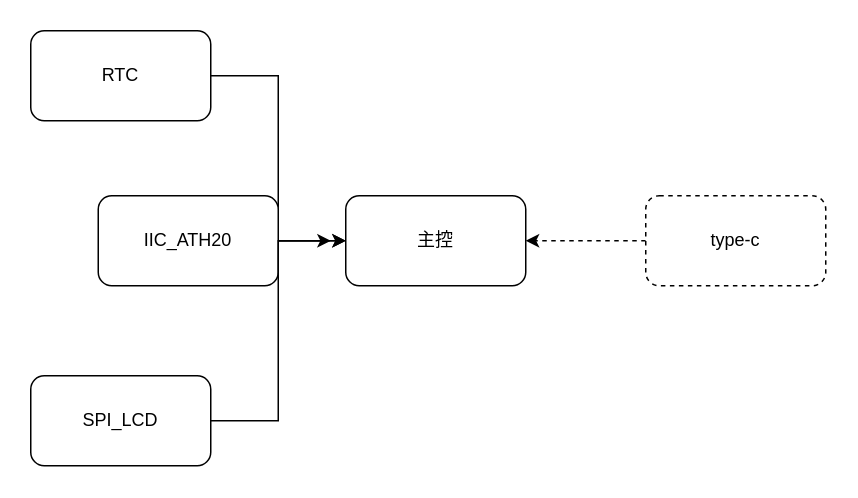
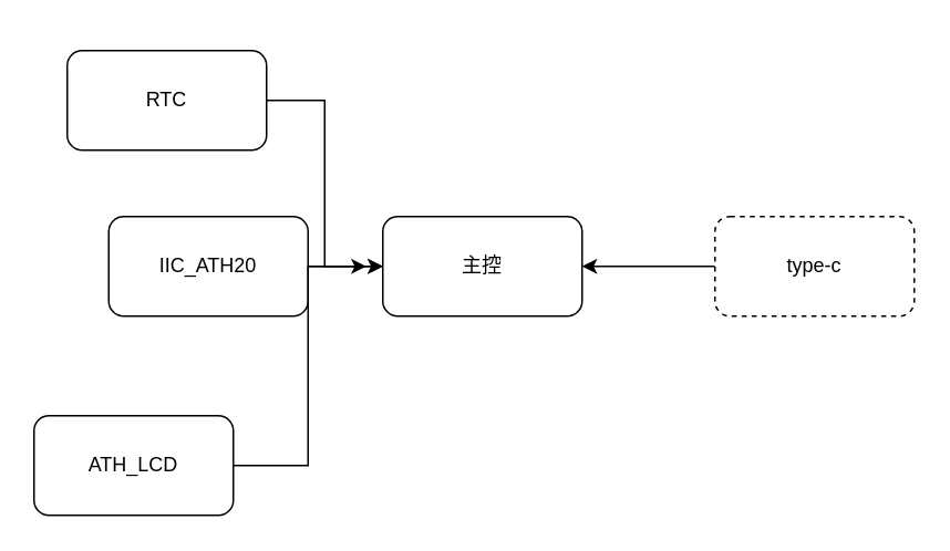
- <mxCell id="4" value="RTC" style="rounded=1;whiteSpace=wrap;html=1;" vertex="1" parent="1"><mxGeometry x="20" y="20" width="120" height="60" as="geometry" /></mxCell>
+ <mxCell id="4" value="RTC" style="rounded=1;whiteSpace=wrap;html=1;" vertex="1" parent="1"><mxGeometry x="40" y="30" width="120" height="60" as="geometry" /></mxCell>
- <mxCell id="9" style="edgeStyle=orthogonalEdgeStyle;rounded=0;orthogonalLoop=1;jettySize=auto;html=1;exitX=0;exitY=0.5;exitDx=0;exitDy=0;entryX=1;entryY=0.5;entryDx=0;entryDy=0;dashed=1;" edge="1" parent="1" source="10" target="2"><mxGeometry relative="1" as="geometry" /></mxCell>
+ <mxCell id="9" style="edgeStyle=orthogonalEdgeStyle;rounded=0;orthogonalLoop=1;jettySize=auto;html=1;exitX=0;exitY=0.5;exitDx=0;exitDy=0;entryX=1;entryY=0.5;entryDx=0;entryDy=0;" edge="1" parent="1" source="10" target="2"><mxGeometry relative="1" as="geometry" /></mxCell>
- <mxCell id="8" value="SPI_LCD" style="rounded=1;whiteSpace=wrap;html=1;" vertex="1" parent="1"><mxGeometry x="20" y="250" width="120" height="60" as="geometry" /></mxCell>
+ <mxCell id="8" value="ATH_LCD" style="rounded=1;whiteSpace=wrap;html=1;" vertex="1" parent="1"><mxGeometry x="20" y="250" width="120" height="60" as="geometry" /></mxCell>
